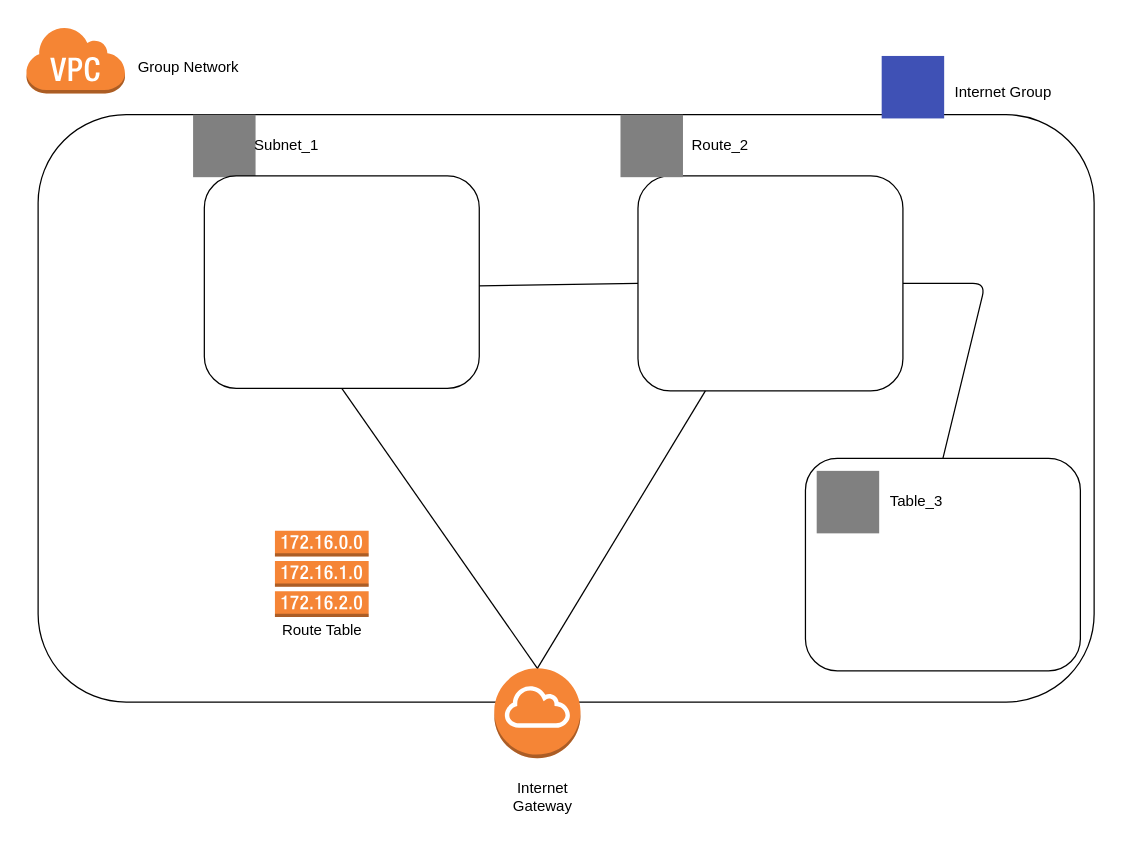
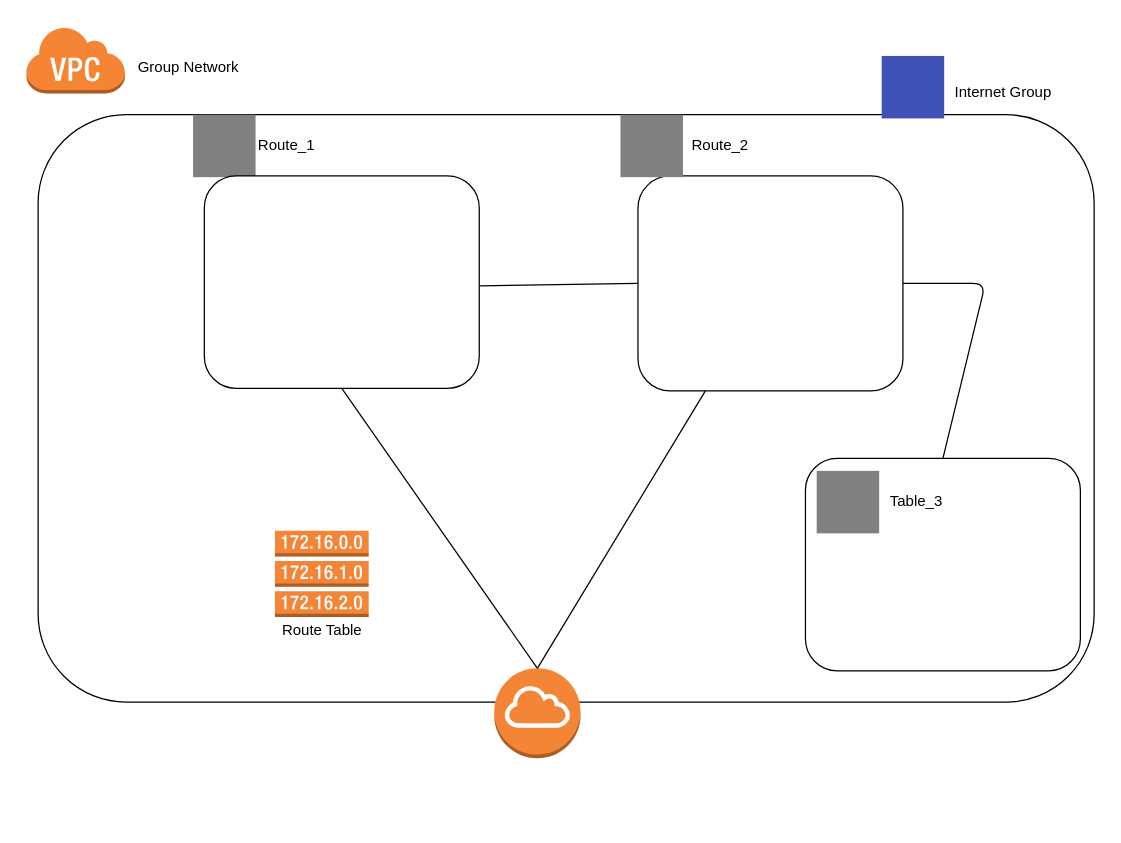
- <mxCell id="23" value="Subnet_1" style="text;html=1;align=center;verticalAlign=middle;whiteSpace=wrap;rounded=0;" vertex="1" parent="1"><mxGeometry x="199" y="101" width="60" height="30" as="geometry" /></mxCell>
+ <mxCell id="23" value="Route_1" style="text;html=1;align=center;verticalAlign=middle;whiteSpace=wrap;rounded=0;" vertex="1" parent="1"><mxGeometry x="199" y="101" width="60" height="30" as="geometry" /></mxCell>
- <mxCell id="13" value="Internet Gateway" style="text;html=1;align=center;verticalAlign=middle;whiteSpace=wrap;rounded=0;" parent="1" vertex="1"><mxGeometry x="404" y="622" width="60" height="30" as="geometry" /></mxCell>
